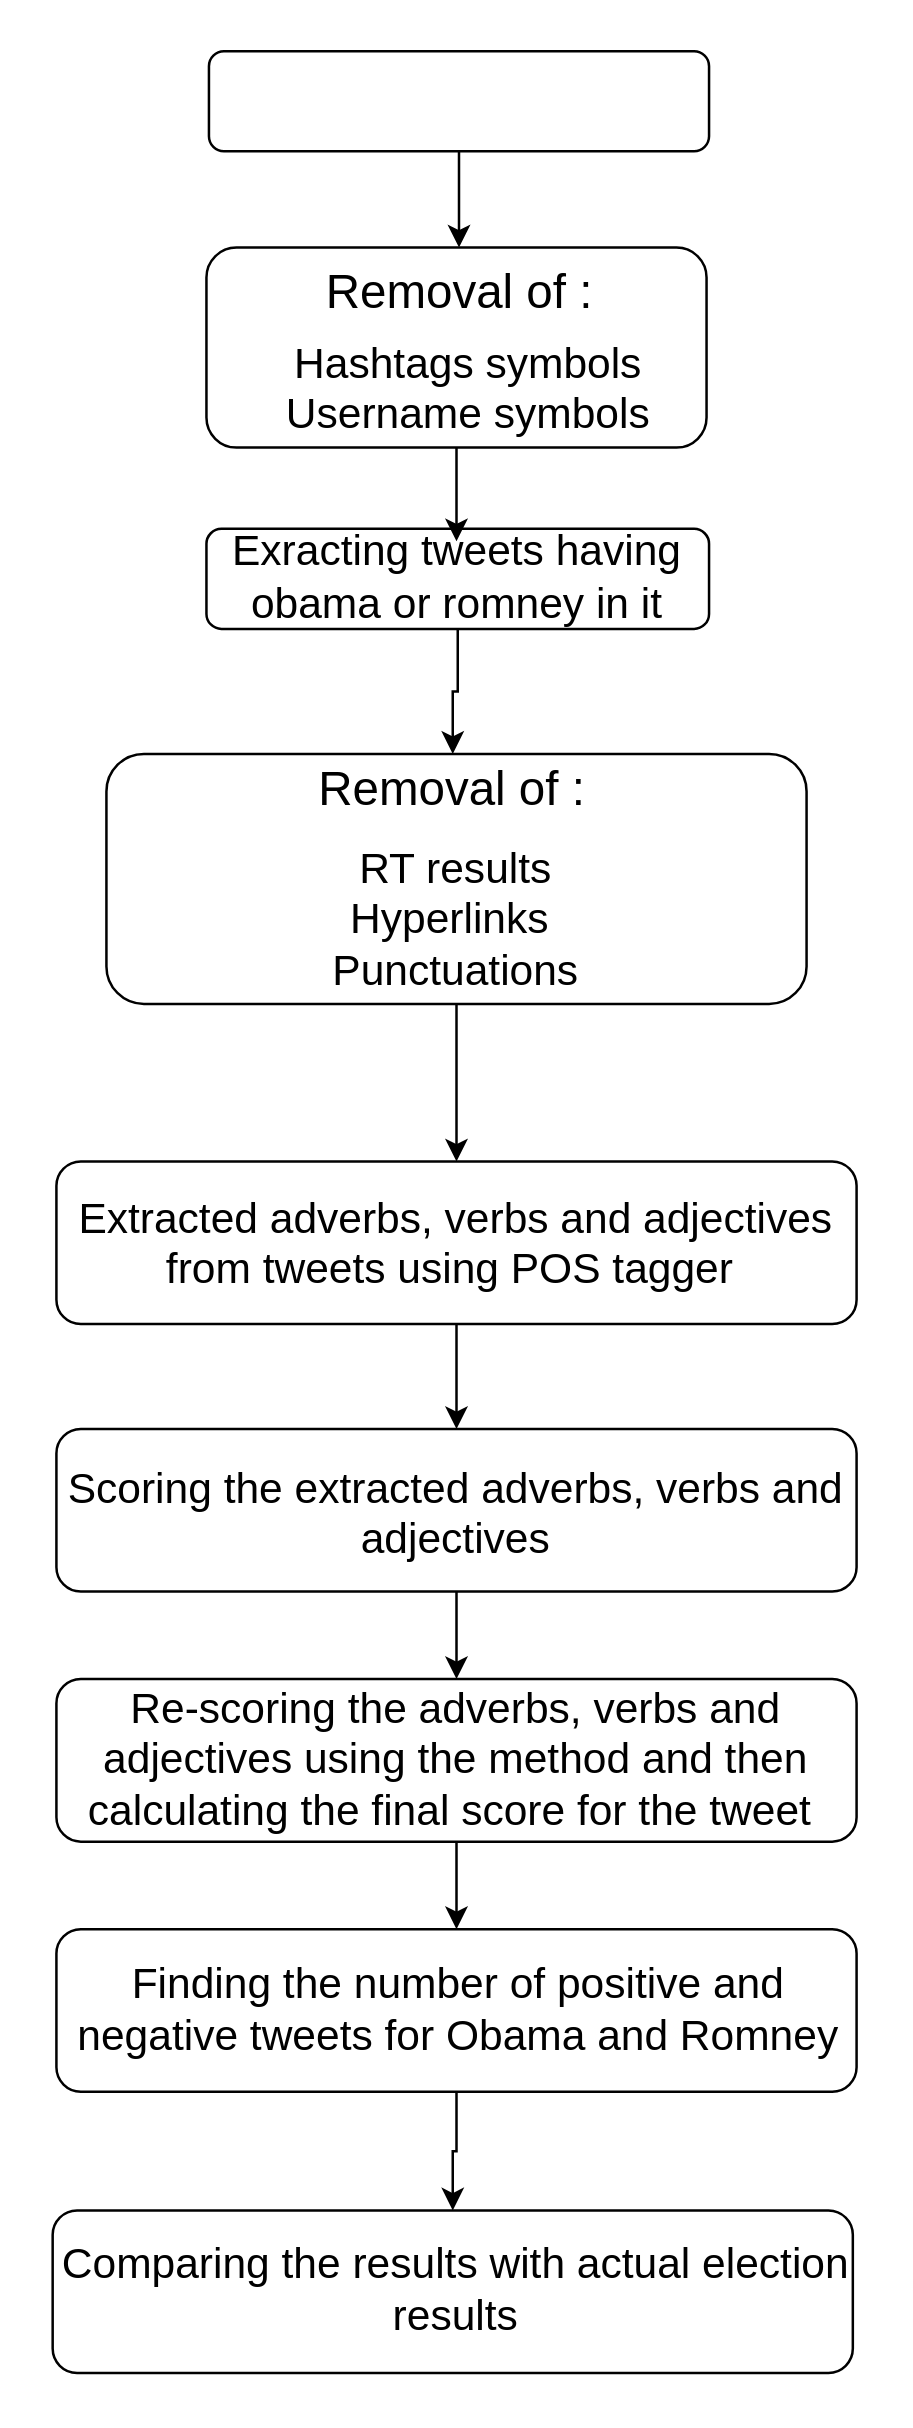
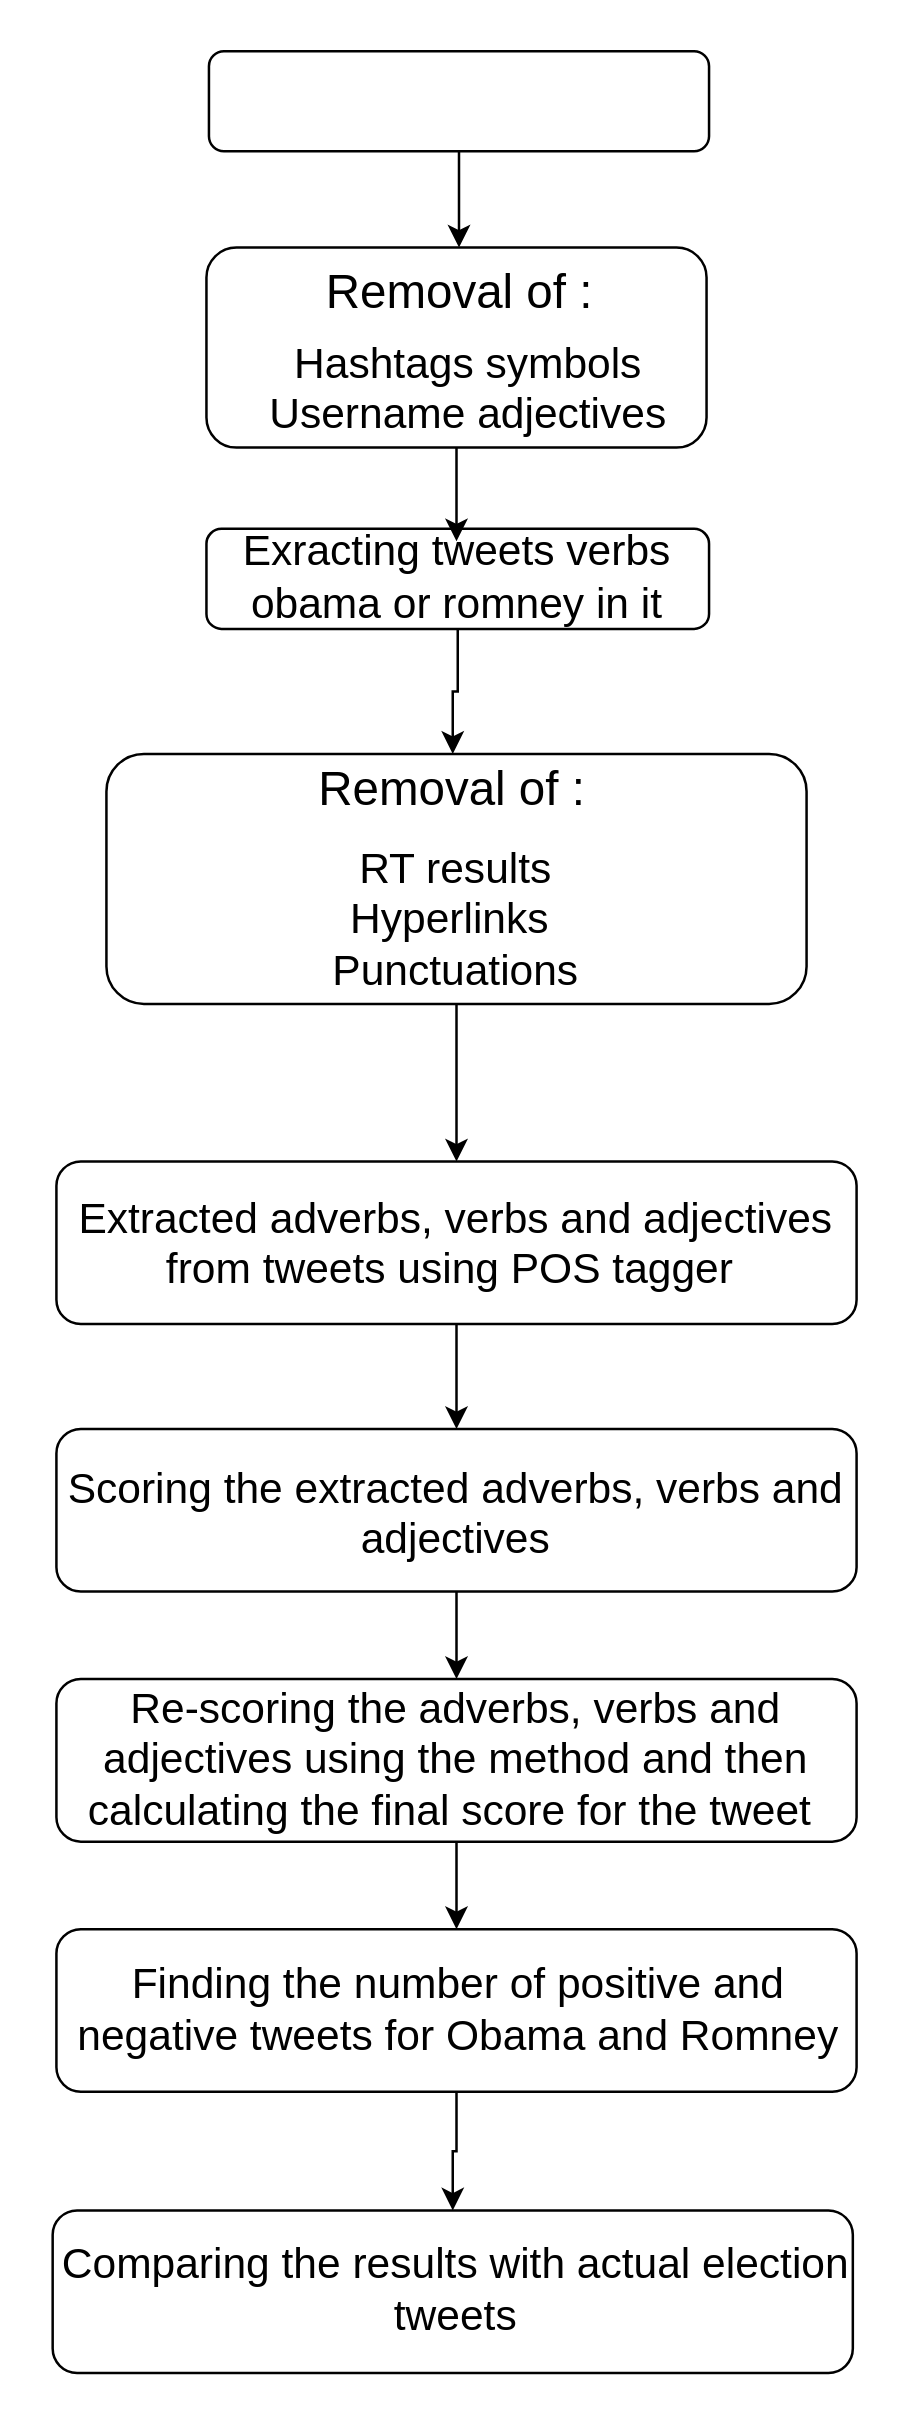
- <mxCell id="27" value="Hashtags symbols&lt;br&gt;Username symbols&lt;br&gt;&lt;br&gt;" style="text;html=1;strokeColor=none;fillColor=none;align=center;verticalAlign=top;whiteSpace=wrap;rounded=0;fontSize=17;" vertex="1" parent="1"><mxGeometry x="76.5" y="128.5" width="220" height="50" as="geometry" /></mxCell>
+ <mxCell id="27" value="Hashtags symbols&lt;br&gt;Username adjectives&lt;br&gt;&lt;br&gt;" style="text;html=1;strokeColor=none;fillColor=none;align=center;verticalAlign=top;whiteSpace=wrap;rounded=0;fontSize=17;" vertex="1" parent="1"><mxGeometry x="76.5" y="128.5" width="220" height="50" as="geometry" /></mxCell>
- <mxCell id="6" value="Exracting tweets having obama or romney in it" style="text;html=1;strokeColor=none;fillColor=none;align=center;verticalAlign=middle;whiteSpace=wrap;rounded=0;fontSize=17;" vertex="1" parent="1"><mxGeometry x="89.5" y="216" width="185" height="30" as="geometry" /></mxCell>
+ <mxCell id="6" value="Exracting tweets verbs obama or romney in it" style="text;html=1;strokeColor=none;fillColor=none;align=center;verticalAlign=middle;whiteSpace=wrap;rounded=0;fontSize=17;" vertex="1" parent="1"><mxGeometry x="89.5" y="216" width="185" height="30" as="geometry" /></mxCell>
- <mxCell id="28" value="Comparing the results with actual election results&lt;br&gt;" style="text;html=1;strokeColor=none;fillColor=none;align=center;verticalAlign=middle;whiteSpace=wrap;rounded=0;fontSize=17;" vertex="1" parent="1"><mxGeometry x="22" y="891" width="320" height="50" as="geometry" /></mxCell>
+ <mxCell id="28" value="Comparing the results with actual election tweets&lt;br&gt;" style="text;html=1;strokeColor=none;fillColor=none;align=center;verticalAlign=middle;whiteSpace=wrap;rounded=0;fontSize=17;" vertex="1" parent="1"><mxGeometry x="22" y="891" width="320" height="50" as="geometry" /></mxCell>
